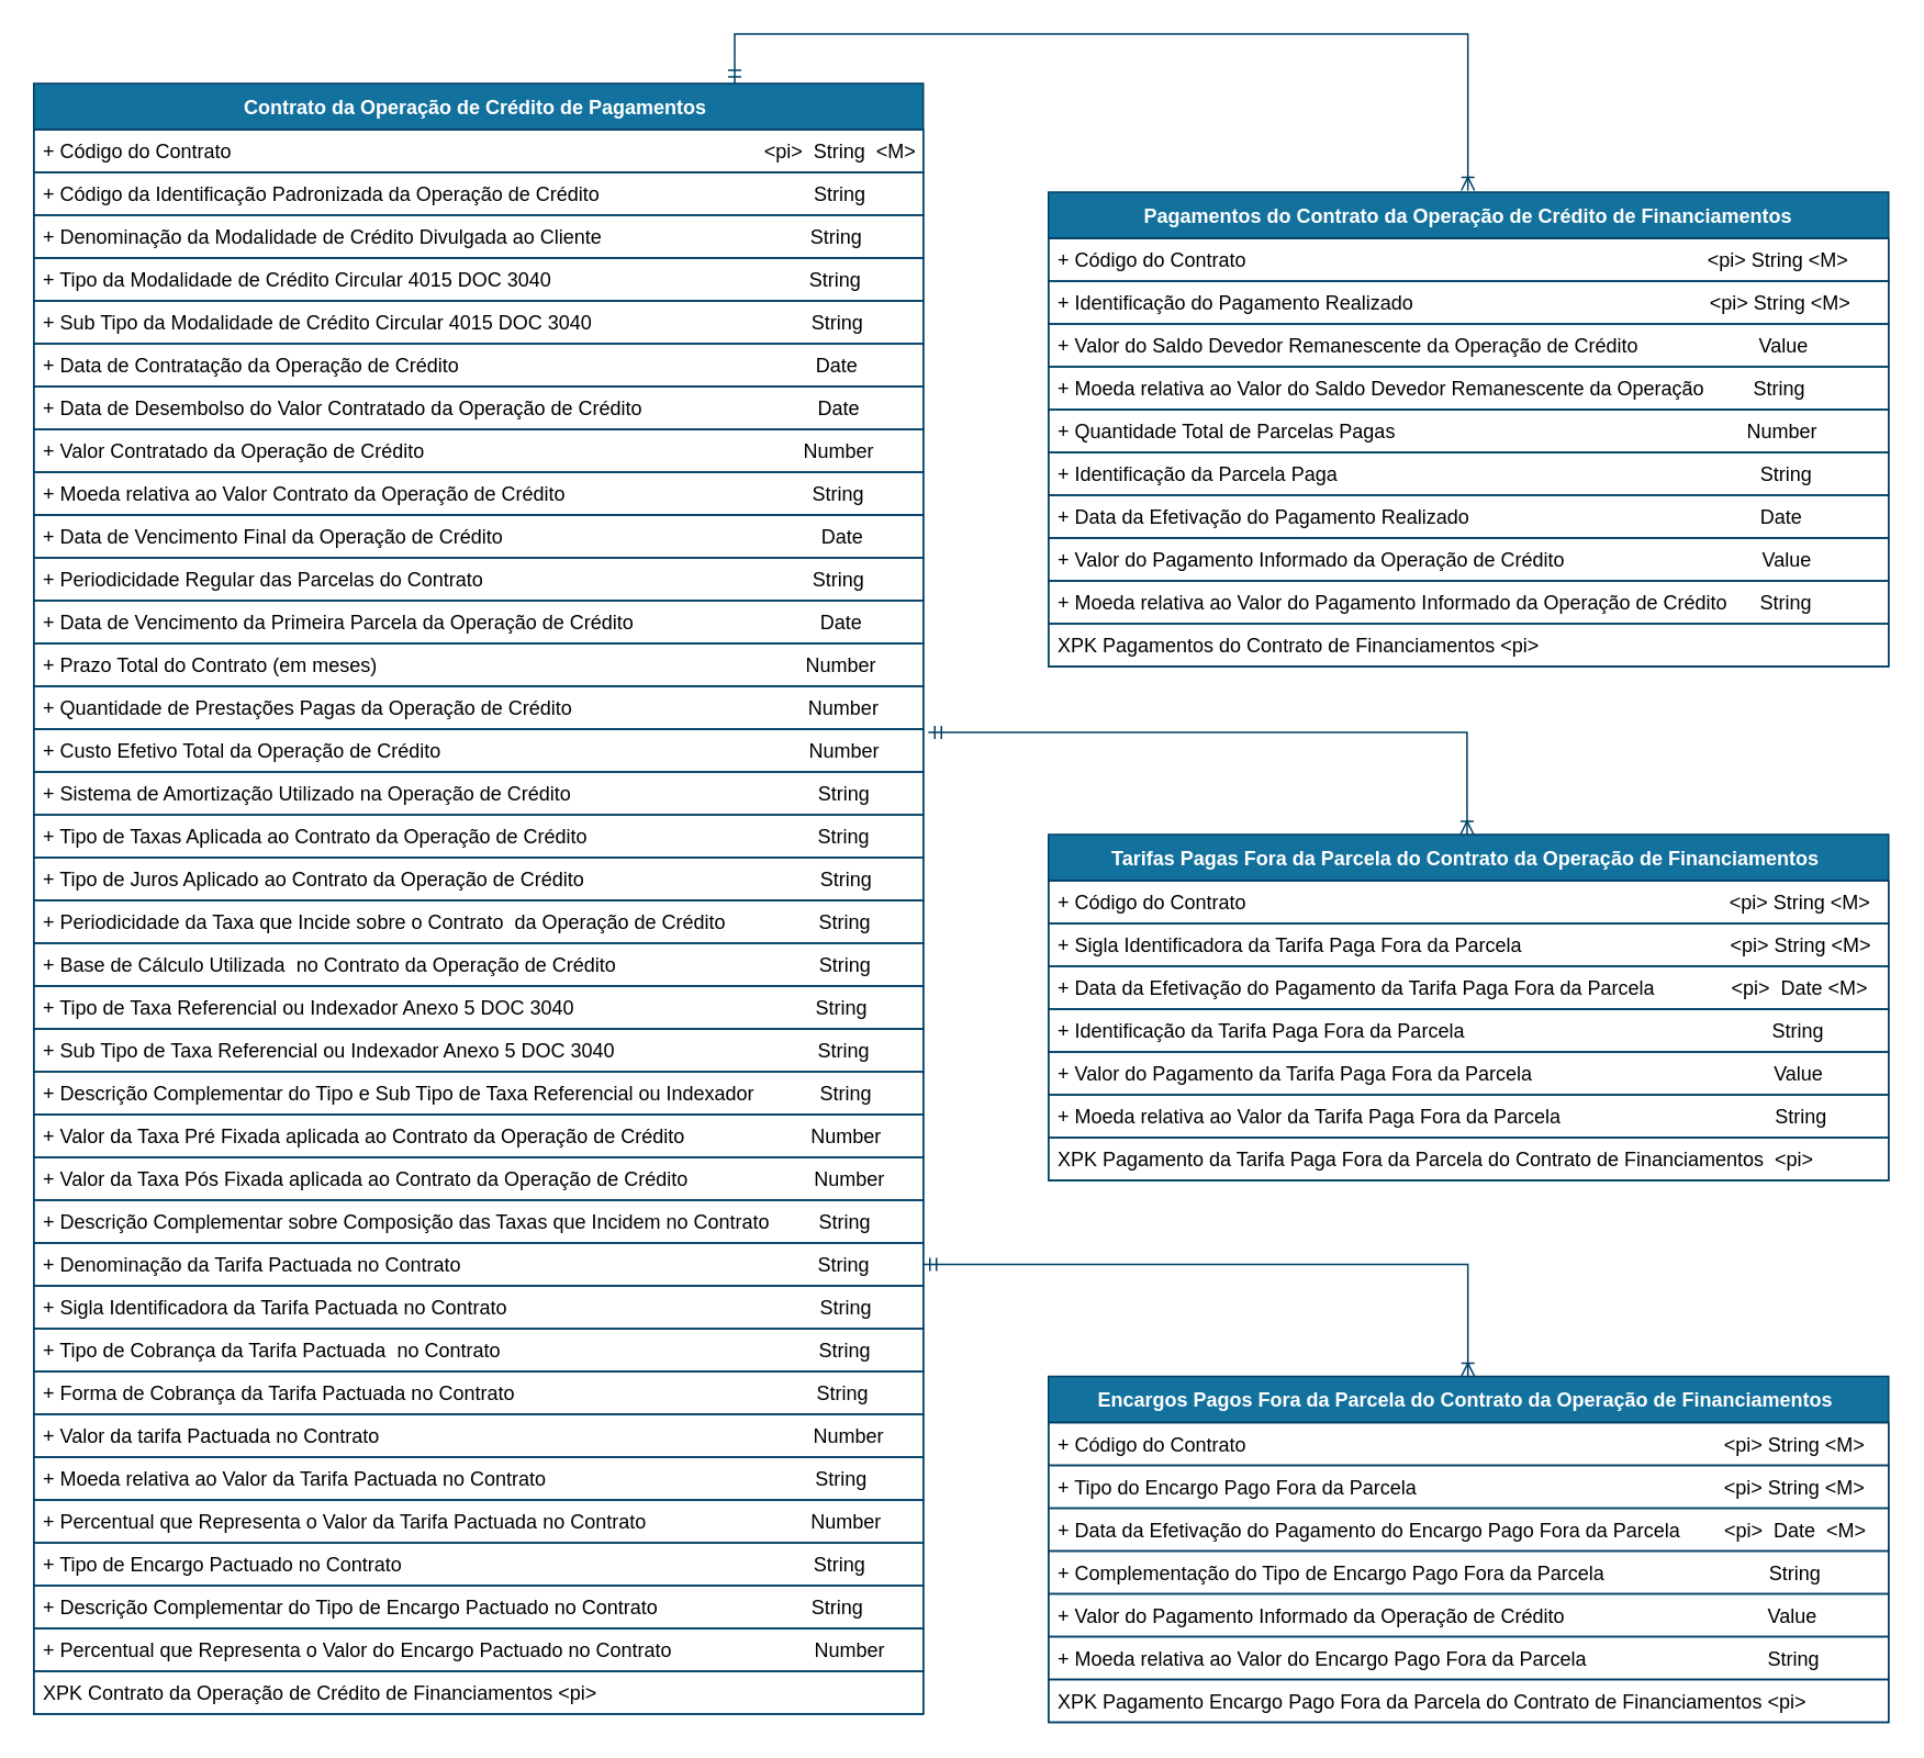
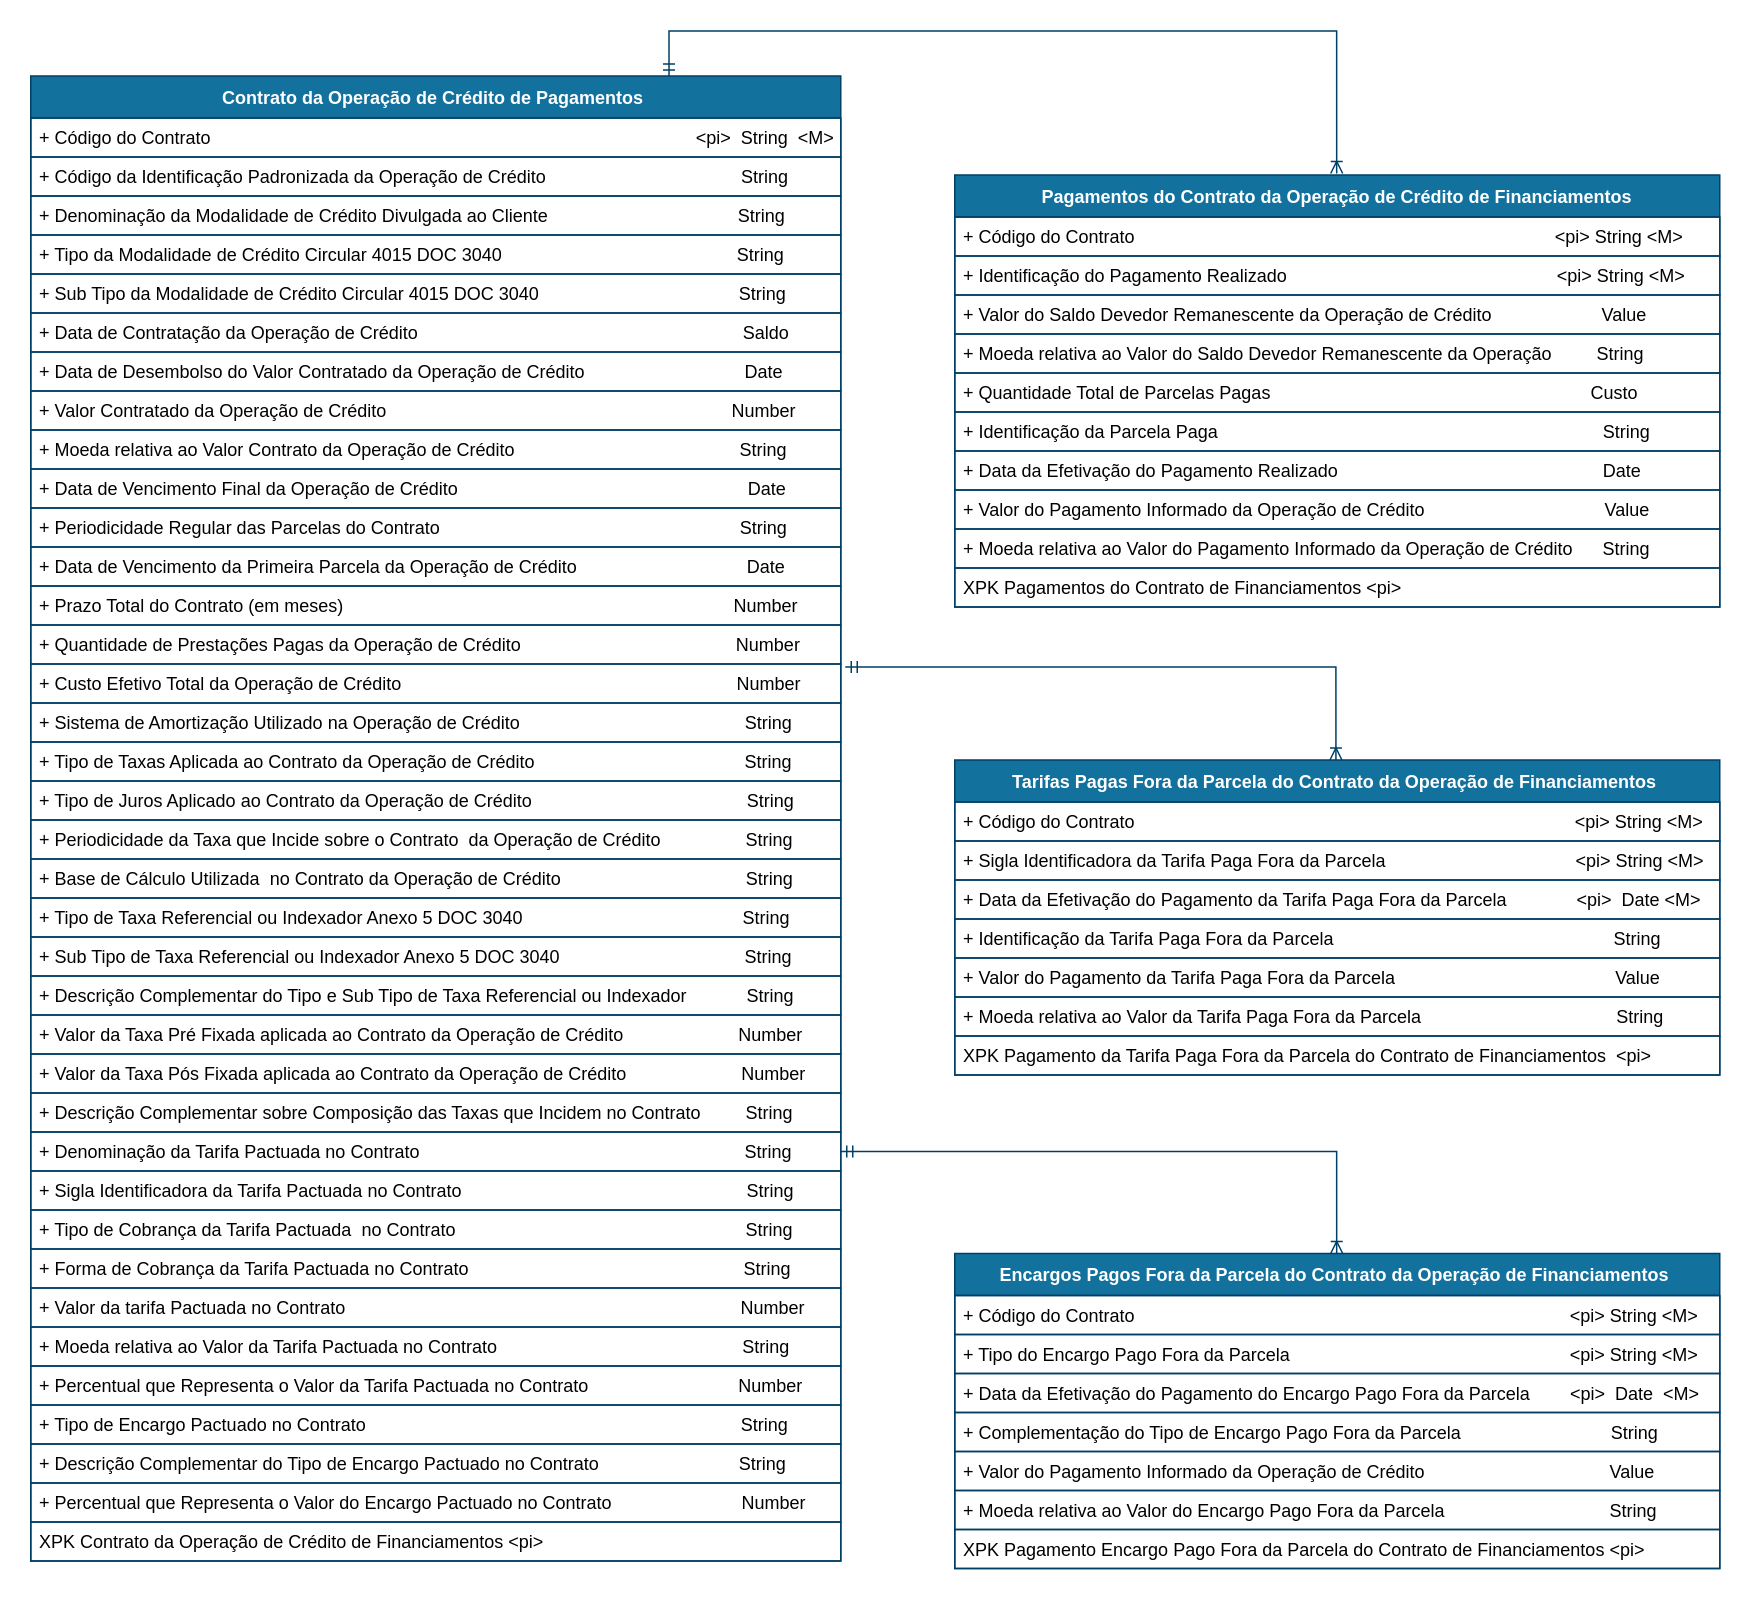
- <mxCell id="20" value="+ Data de Contratação da Operação de Crédito                                                                 Date" style="text;fillColor=none;align=left;verticalAlign=top;spacingLeft=4;spacingRight=4;overflow=hidden;rotatable=0;points=[[0,0.5],[1,0.5]];portConstraint=eastwest;strokeColor=#003F66;" parent="14" vertex="1"><mxGeometry y="158" width="540" height="26" as="geometry" /></mxCell>
+ <mxCell id="20" value="+ Data de Contratação da Operação de Crédito                                                                 Saldo" style="text;fillColor=none;align=left;verticalAlign=top;spacingLeft=4;spacingRight=4;overflow=hidden;rotatable=0;points=[[0,0.5],[1,0.5]];portConstraint=eastwest;strokeColor=#003F66;" parent="14" vertex="1"><mxGeometry y="158" width="540" height="26" as="geometry" /></mxCell>
- <mxCell id="8" value="+ Quantidade Total de Parcelas Pagas                                                                Number  " style="text;fillColor=none;align=left;verticalAlign=top;spacingLeft=4;spacingRight=4;overflow=hidden;rotatable=0;points=[[0,0.5],[1,0.5]];portConstraint=eastwest;strokeColor=#003F66;" parent="3" vertex="1"><mxGeometry y="132" width="510" height="26" as="geometry" /></mxCell>
+ <mxCell id="8" value="+ Quantidade Total de Parcelas Pagas                                                                Custo  " style="text;fillColor=none;align=left;verticalAlign=top;spacingLeft=4;spacingRight=4;overflow=hidden;rotatable=0;points=[[0,0.5],[1,0.5]];portConstraint=eastwest;strokeColor=#003F66;" parent="3" vertex="1"><mxGeometry y="132" width="510" height="26" as="geometry" /></mxCell>
